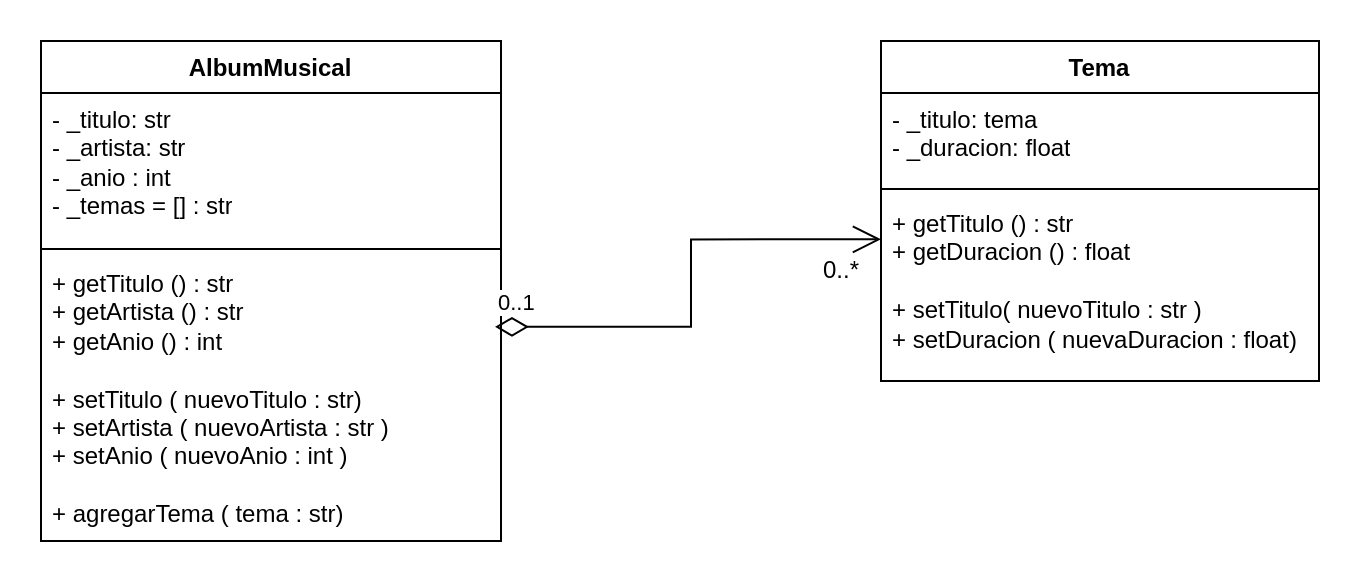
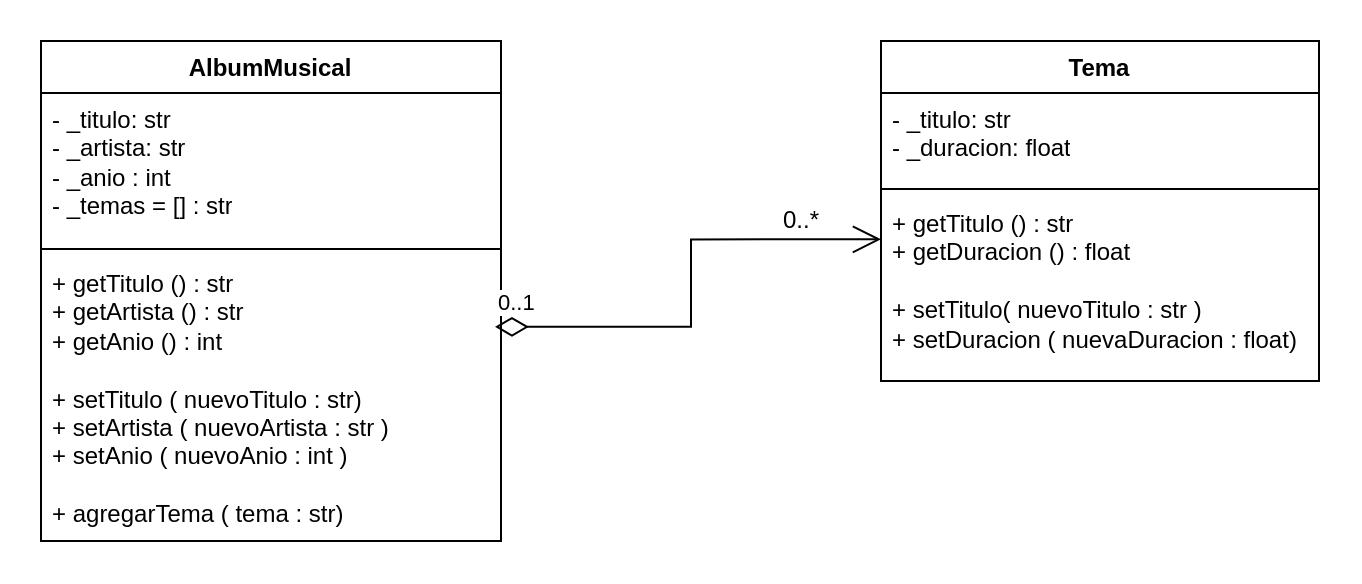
- <mxCell id="3" value="- _titulo: tema&lt;div&gt;- _duracion: float&lt;br&gt;&lt;/div&gt;&lt;div&gt;&lt;br&gt;&lt;/div&gt;" style="text;strokeColor=none;fillColor=none;align=left;verticalAlign=top;spacingLeft=4;spacingRight=4;overflow=hidden;rotatable=0;points=[[0,0.5],[1,0.5]];portConstraint=eastwest;whiteSpace=wrap;html=1;" vertex="1" parent="2"><mxGeometry y="26" width="219" height="44" as="geometry" /></mxCell>
+ <mxCell id="3" value="- _titulo: str&lt;div&gt;- _duracion: float&lt;br&gt;&lt;/div&gt;&lt;div&gt;&lt;br&gt;&lt;/div&gt;" style="text;strokeColor=none;fillColor=none;align=left;verticalAlign=top;spacingLeft=4;spacingRight=4;overflow=hidden;rotatable=0;points=[[0,0.5],[1,0.5]];portConstraint=eastwest;whiteSpace=wrap;html=1;" vertex="1" parent="2"><mxGeometry y="26" width="219" height="44" as="geometry" /></mxCell>
- <mxCell id="11" value="0..*" style="text;html=1;align=center;verticalAlign=middle;resizable=0;points=[];autosize=1;strokeColor=none;fillColor=none;" vertex="1" parent="1"><mxGeometry x="400" y="120" width="40" height="30" as="geometry" /></mxCell>
+ <mxCell id="11" value="0..*" style="text;html=1;align=center;verticalAlign=middle;resizable=0;points=[];autosize=1;strokeColor=none;fillColor=none;" vertex="1" parent="1"><mxGeometry x="380" y="95" width="40" height="30" as="geometry" /></mxCell>
